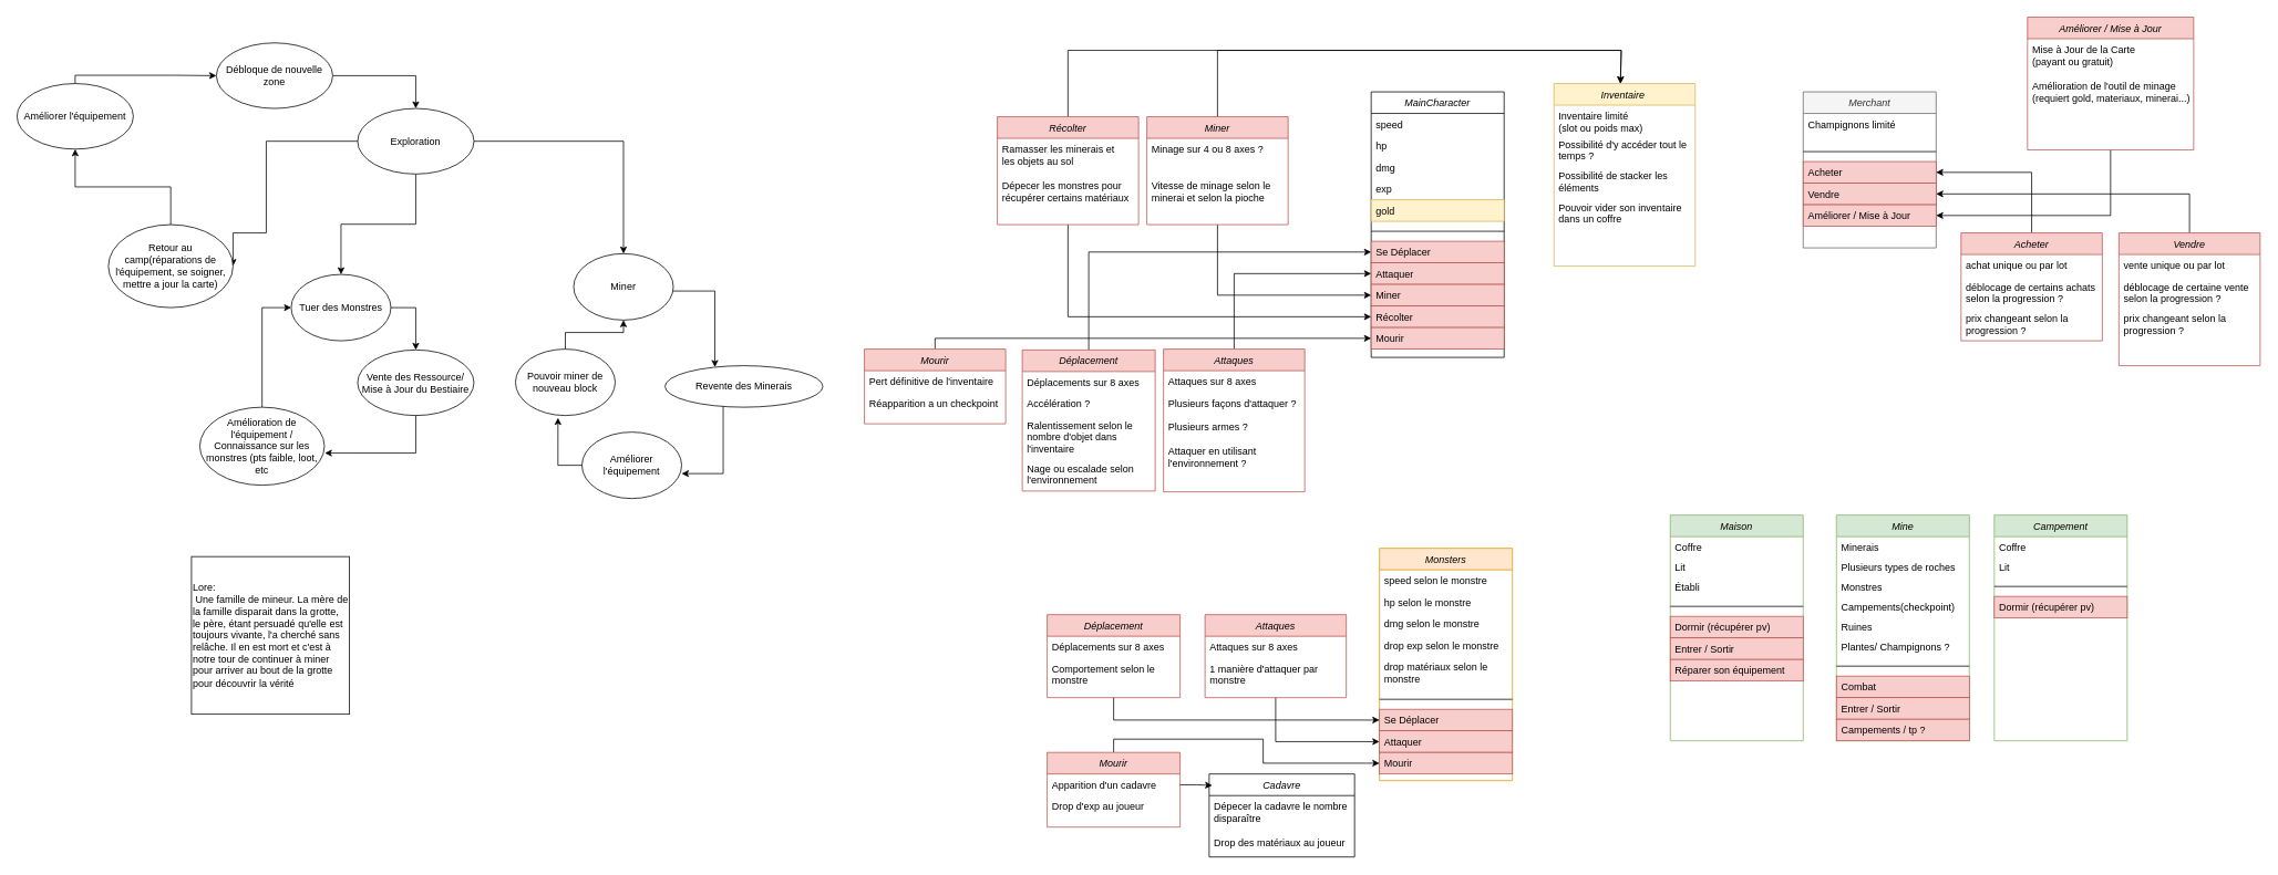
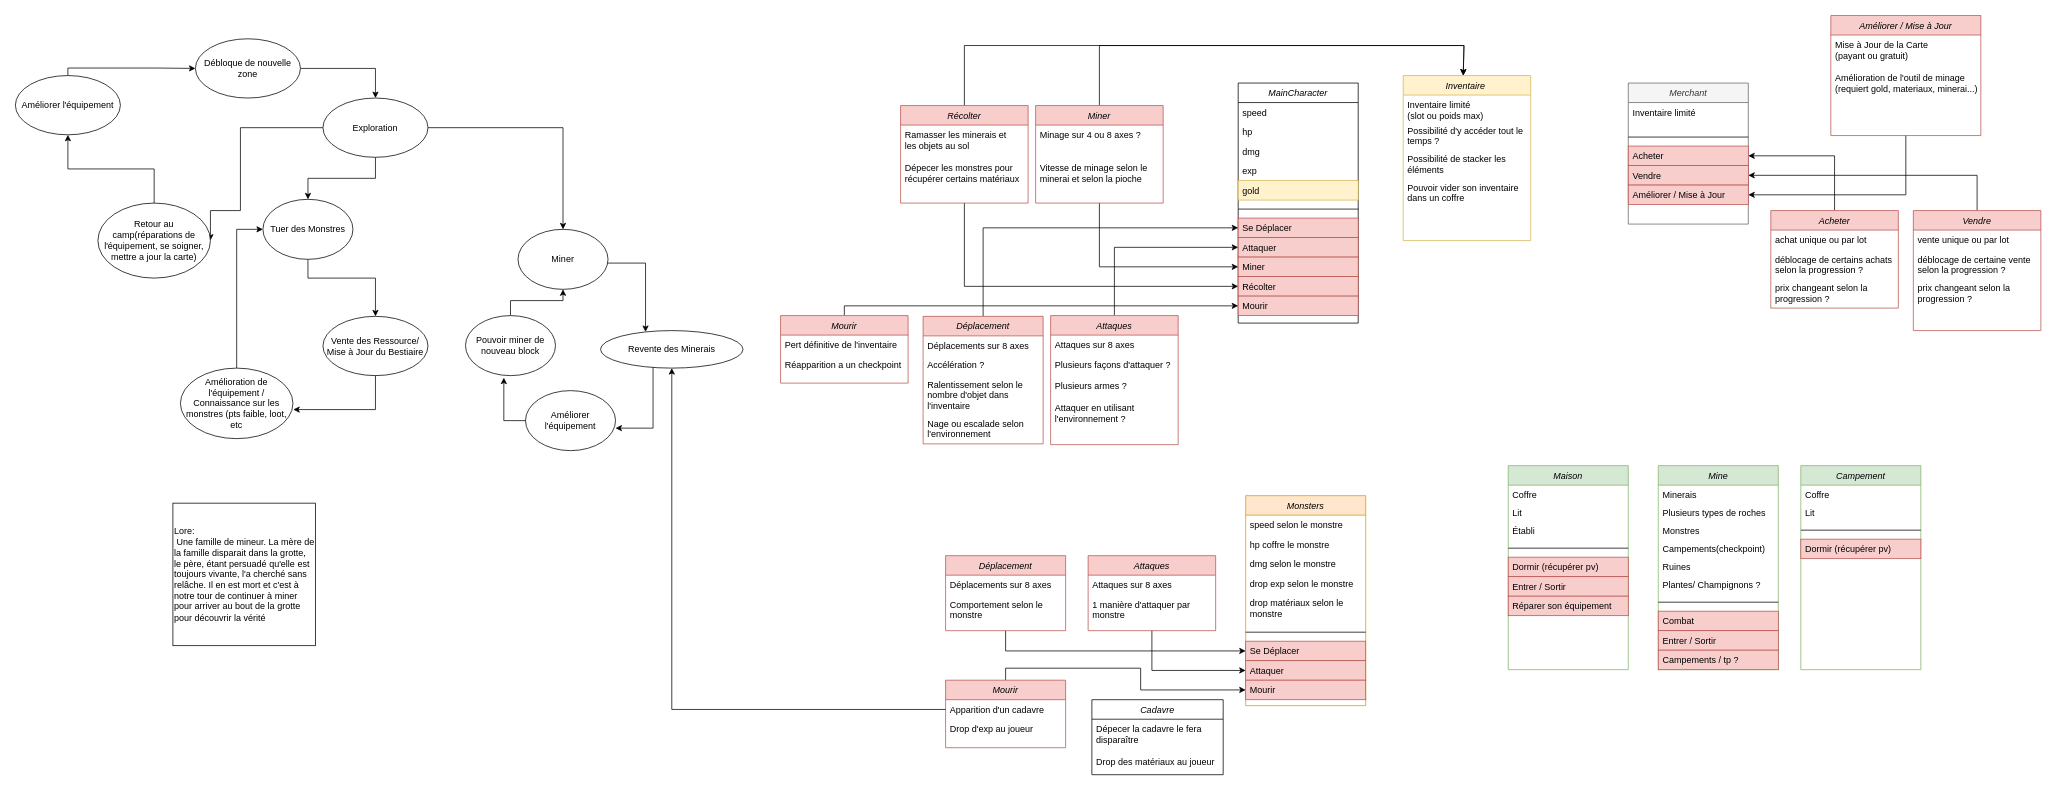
- <mxCell id="72" value="Champignons limité" style="text;align=left;verticalAlign=top;spacingLeft=4;spacingRight=4;overflow=hidden;rotatable=0;points=[[0,0.5],[1,0.5]];portConstraint=eastwest;rounded=0;shadow=0;html=0;" parent="71" vertex="1"><mxGeometry y="26" width="160" height="34" as="geometry" /></mxCell>
+ <mxCell id="72" value="Inventaire limité" style="text;align=left;verticalAlign=top;spacingLeft=4;spacingRight=4;overflow=hidden;rotatable=0;points=[[0,0.5],[1,0.5]];portConstraint=eastwest;rounded=0;shadow=0;html=0;" parent="71" vertex="1"><mxGeometry y="26" width="160" height="34" as="geometry" /></mxCell>
- <mxCell id="124" value="Tuer des Monstres" style="ellipse;whiteSpace=wrap;html=1;" parent="1" vertex="1"><mxGeometry x="350" y="330" width="120" height="80" as="geometry" /></mxCell>
+ <mxCell id="124" value="Tuer des Monstres" style="ellipse;whiteSpace=wrap;html=1;" parent="1" vertex="1"><mxGeometry x="350" y="265" width="120" height="80" as="geometry" /></mxCell>
- <mxCell id="43" value="hp selon le monstre" style="text;align=left;verticalAlign=top;spacingLeft=4;spacingRight=4;overflow=hidden;rotatable=0;points=[[0,0.5],[1,0.5]];portConstraint=eastwest;rounded=0;shadow=0;html=0;" parent="41" vertex="1"><mxGeometry y="52" width="160" height="26" as="geometry" /></mxCell>
+ <mxCell id="43" value="hp coffre le monstre" style="text;align=left;verticalAlign=top;spacingLeft=4;spacingRight=4;overflow=hidden;rotatable=0;points=[[0,0.5],[1,0.5]];portConstraint=eastwest;rounded=0;shadow=0;html=0;" parent="41" vertex="1"><mxGeometry y="52" width="160" height="26" as="geometry" /></mxCell>
- <mxCell id="66" style="edgeStyle=orthogonalEdgeStyle;rounded=0;orthogonalLoop=1;jettySize=auto;html=1;entryX=0.021;entryY=0.138;entryDx=0;entryDy=0;entryPerimeter=0;" parent="1" source="61" target="63" edge="1"><mxGeometry relative="1" as="geometry" /></mxCell>
+ <mxCell id="66" style="edgeStyle=orthogonalEdgeStyle;rounded=0;orthogonalLoop=1;jettySize=auto;html=1;" parent="1" source="61" target="117" edge="1"><mxGeometry relative="1" as="geometry" /></mxCell>
- <mxCell id="64" value="Dépecer la cadavre le nombre &#10;disparaître" style="text;align=left;verticalAlign=top;spacingLeft=4;spacingRight=4;overflow=hidden;rotatable=0;points=[[0,0.5],[1,0.5]];portConstraint=eastwest;rounded=0;shadow=0;html=0;" parent="63" vertex="1"><mxGeometry y="26" width="175" height="44" as="geometry" /></mxCell>
+ <mxCell id="64" value="Dépecer la cadavre le fera &#10;disparaître" style="text;align=left;verticalAlign=top;spacingLeft=4;spacingRight=4;overflow=hidden;rotatable=0;points=[[0,0.5],[1,0.5]];portConstraint=eastwest;rounded=0;shadow=0;html=0;" parent="63" vertex="1"><mxGeometry y="26" width="175" height="44" as="geometry" /></mxCell>
